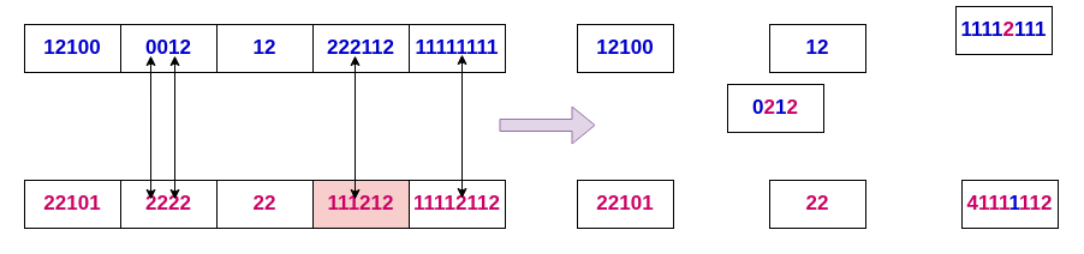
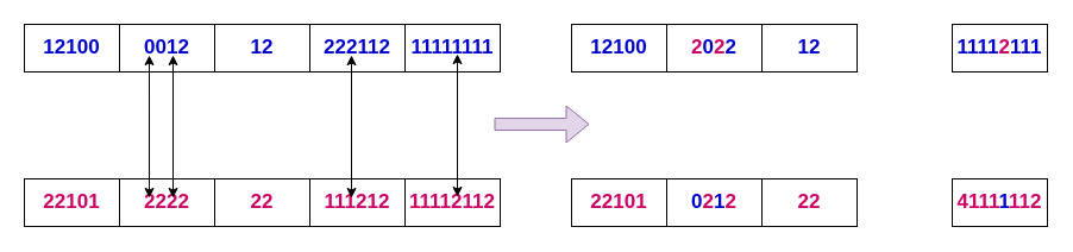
- <mxCell id="15" value="1111&lt;font color=&quot;#cc0066&quot;&gt;2&lt;/font&gt;111" style="rounded=0;whiteSpace=wrap;html=1;fontStyle=1;fontColor=#0000CC;fontSize=17;" vertex="1" parent="1"><mxGeometry x="795" y="5" width="80" height="40" as="geometry" /></mxCell>
+ <mxCell id="15" value="1111&lt;font color=&quot;#cc0066&quot;&gt;2&lt;/font&gt;111" style="rounded=0;whiteSpace=wrap;html=1;fontStyle=1;fontColor=#0000CC;fontSize=17;" vertex="1" parent="1"><mxGeometry x="800" y="20" width="80" height="40" as="geometry" /></mxCell>
+ <mxCell id="13" value="&lt;font color=&quot;#cc0066&quot;&gt;2&lt;/font&gt;0&lt;font color=&quot;#cc0066&quot;&gt;2&lt;/font&gt;2" style="rounded=0;whiteSpace=wrap;html=1;fontStyle=1;fontColor=#0000CC;fontSize=17;" vertex="1" parent="1"><mxGeometry x="560" y="20" width="80" height="40" as="geometry" /></mxCell>
- <mxCell id="17" value="&lt;font color=&quot;#0000cc&quot;&gt;0&lt;/font&gt;2&lt;font color=&quot;#0000cc&quot;&gt;1&lt;/font&gt;2" style="rounded=0;whiteSpace=wrap;html=1;fontColor=#CC0066;fontStyle=1;fontSize=17;" vertex="1" parent="1"><mxGeometry x="605" y="70" width="80" height="40" as="geometry" /></mxCell>
+ <mxCell id="17" value="&lt;font color=&quot;#0000cc&quot;&gt;0&lt;/font&gt;2&lt;font color=&quot;#0000cc&quot;&gt;1&lt;/font&gt;2" style="rounded=0;whiteSpace=wrap;html=1;fontColor=#CC0066;fontStyle=1;fontSize=17;" vertex="1" parent="1"><mxGeometry x="560" y="150" width="80" height="40" as="geometry" /></mxCell>
- <mxCell id="10" value="111212" style="rounded=0;whiteSpace=wrap;html=1;fontColor=#CC0066;fontStyle=1;fontSize=17;fillColor=#f8cecc;" vertex="1" parent="1"><mxGeometry x="260" y="150" width="80" height="40" as="geometry" /></mxCell>
+ <mxCell id="10" value="111212" style="rounded=0;whiteSpace=wrap;html=1;fontColor=#CC0066;fontStyle=1;fontSize=17;" vertex="1" parent="1"><mxGeometry x="260" y="150" width="80" height="40" as="geometry" /></mxCell>
